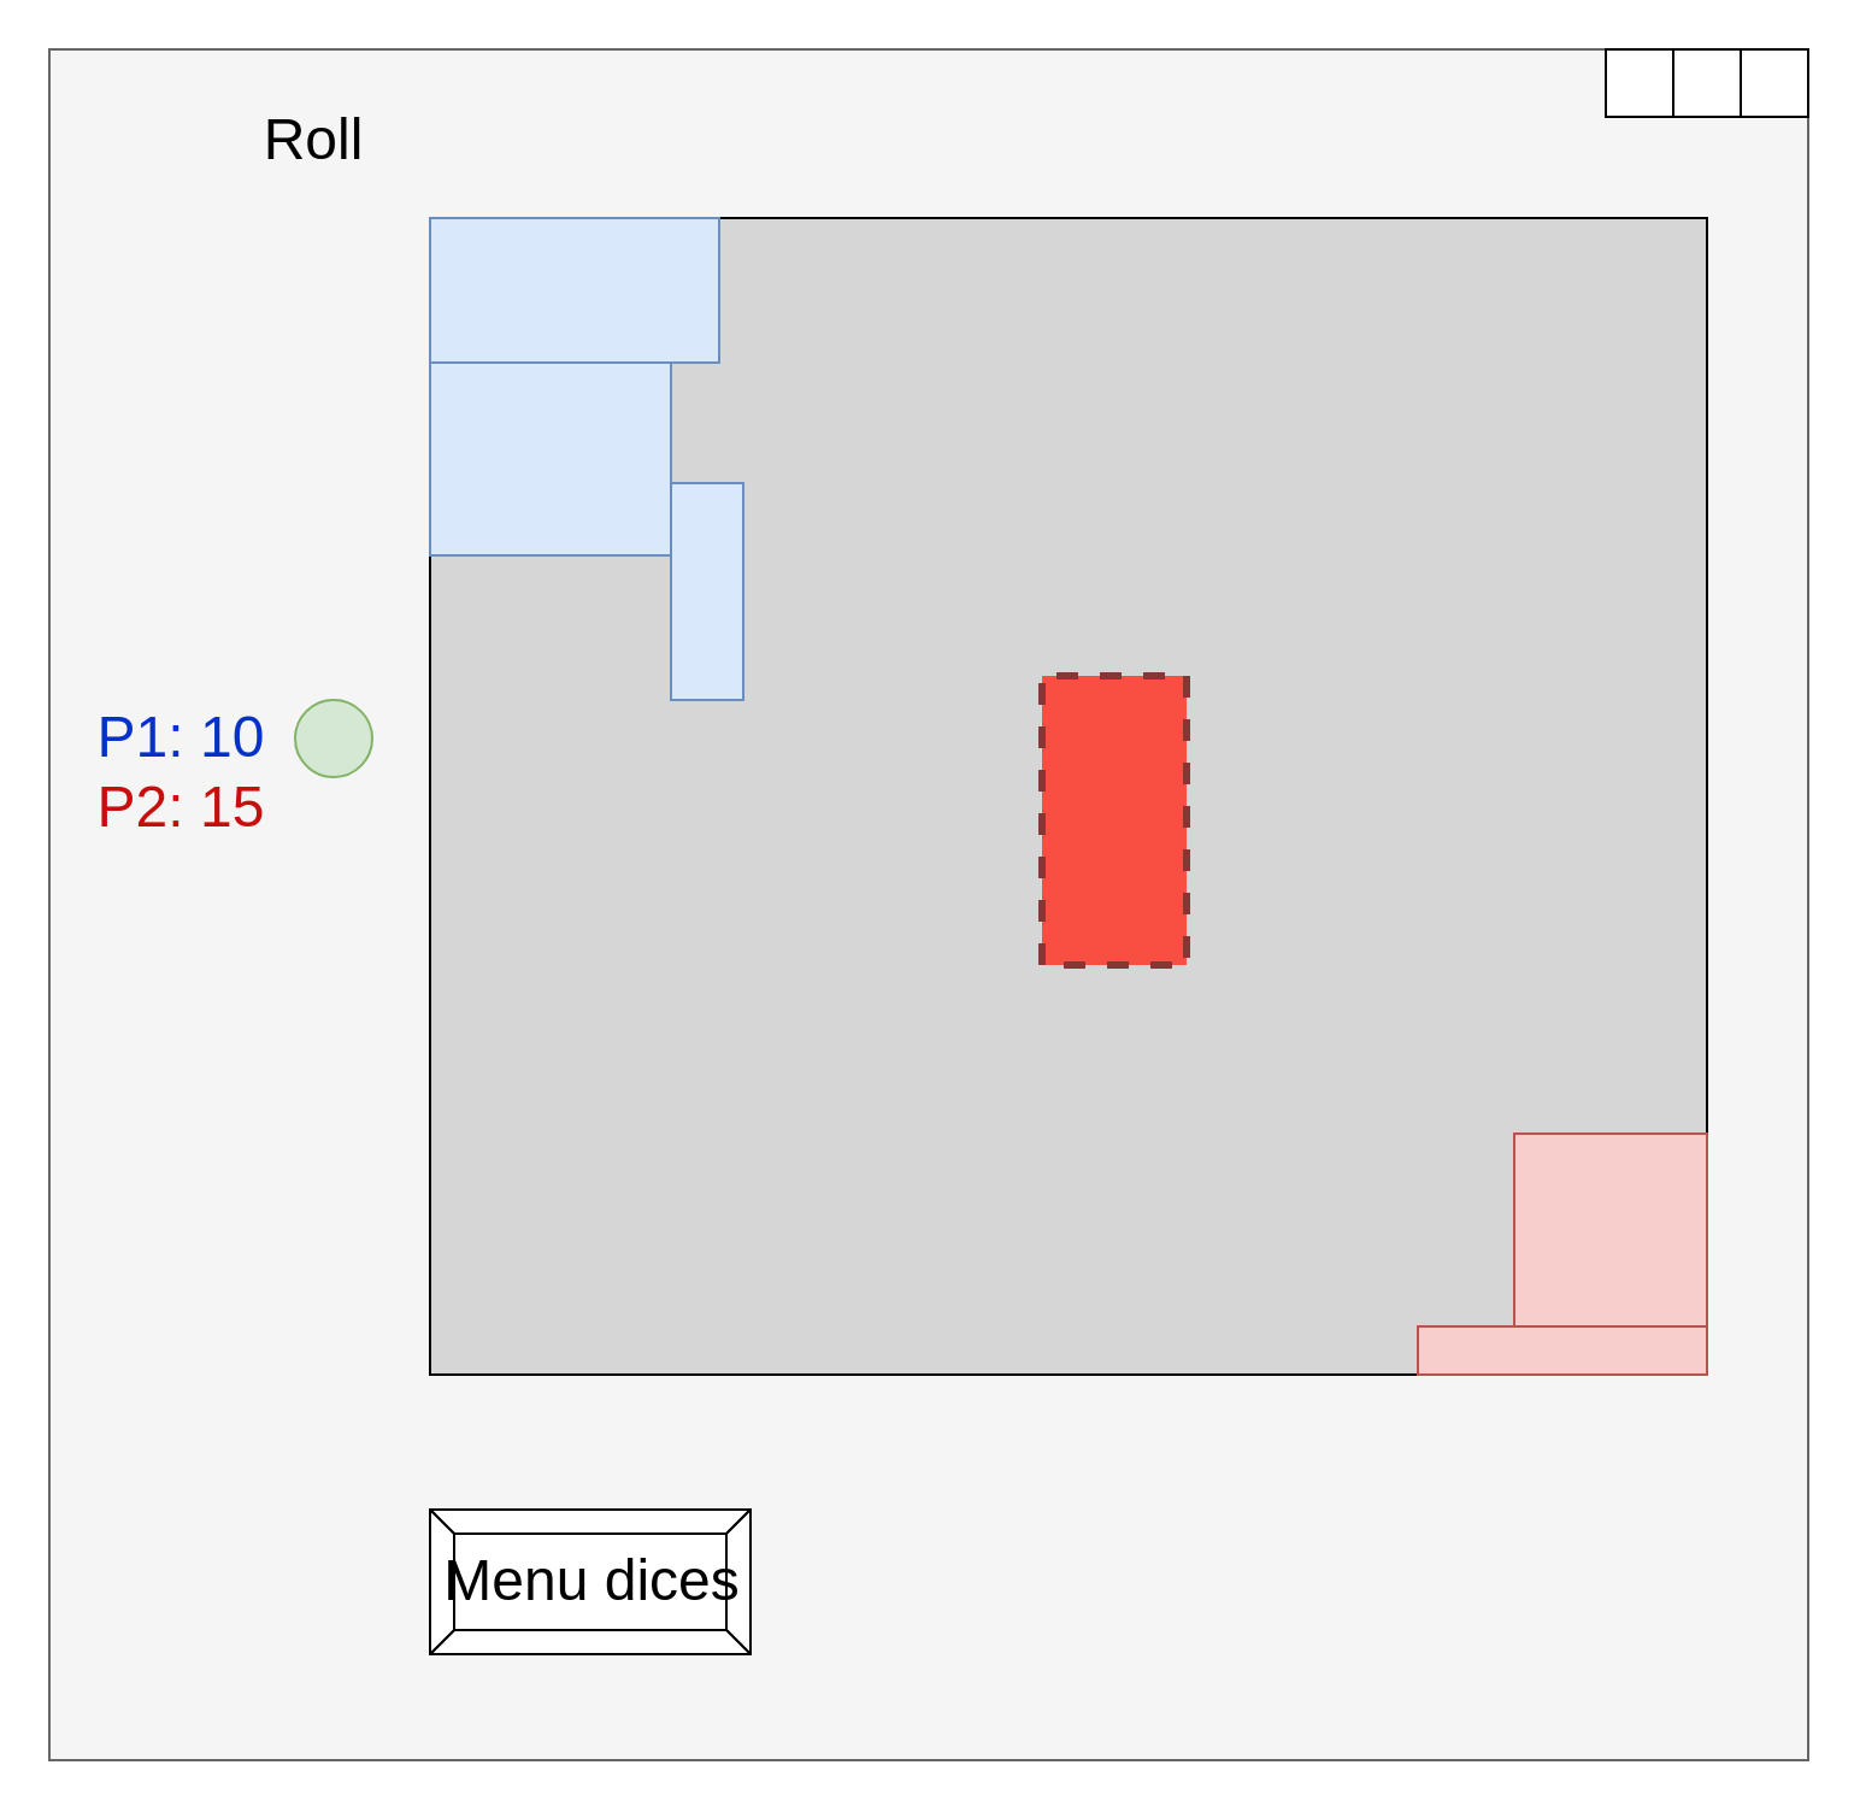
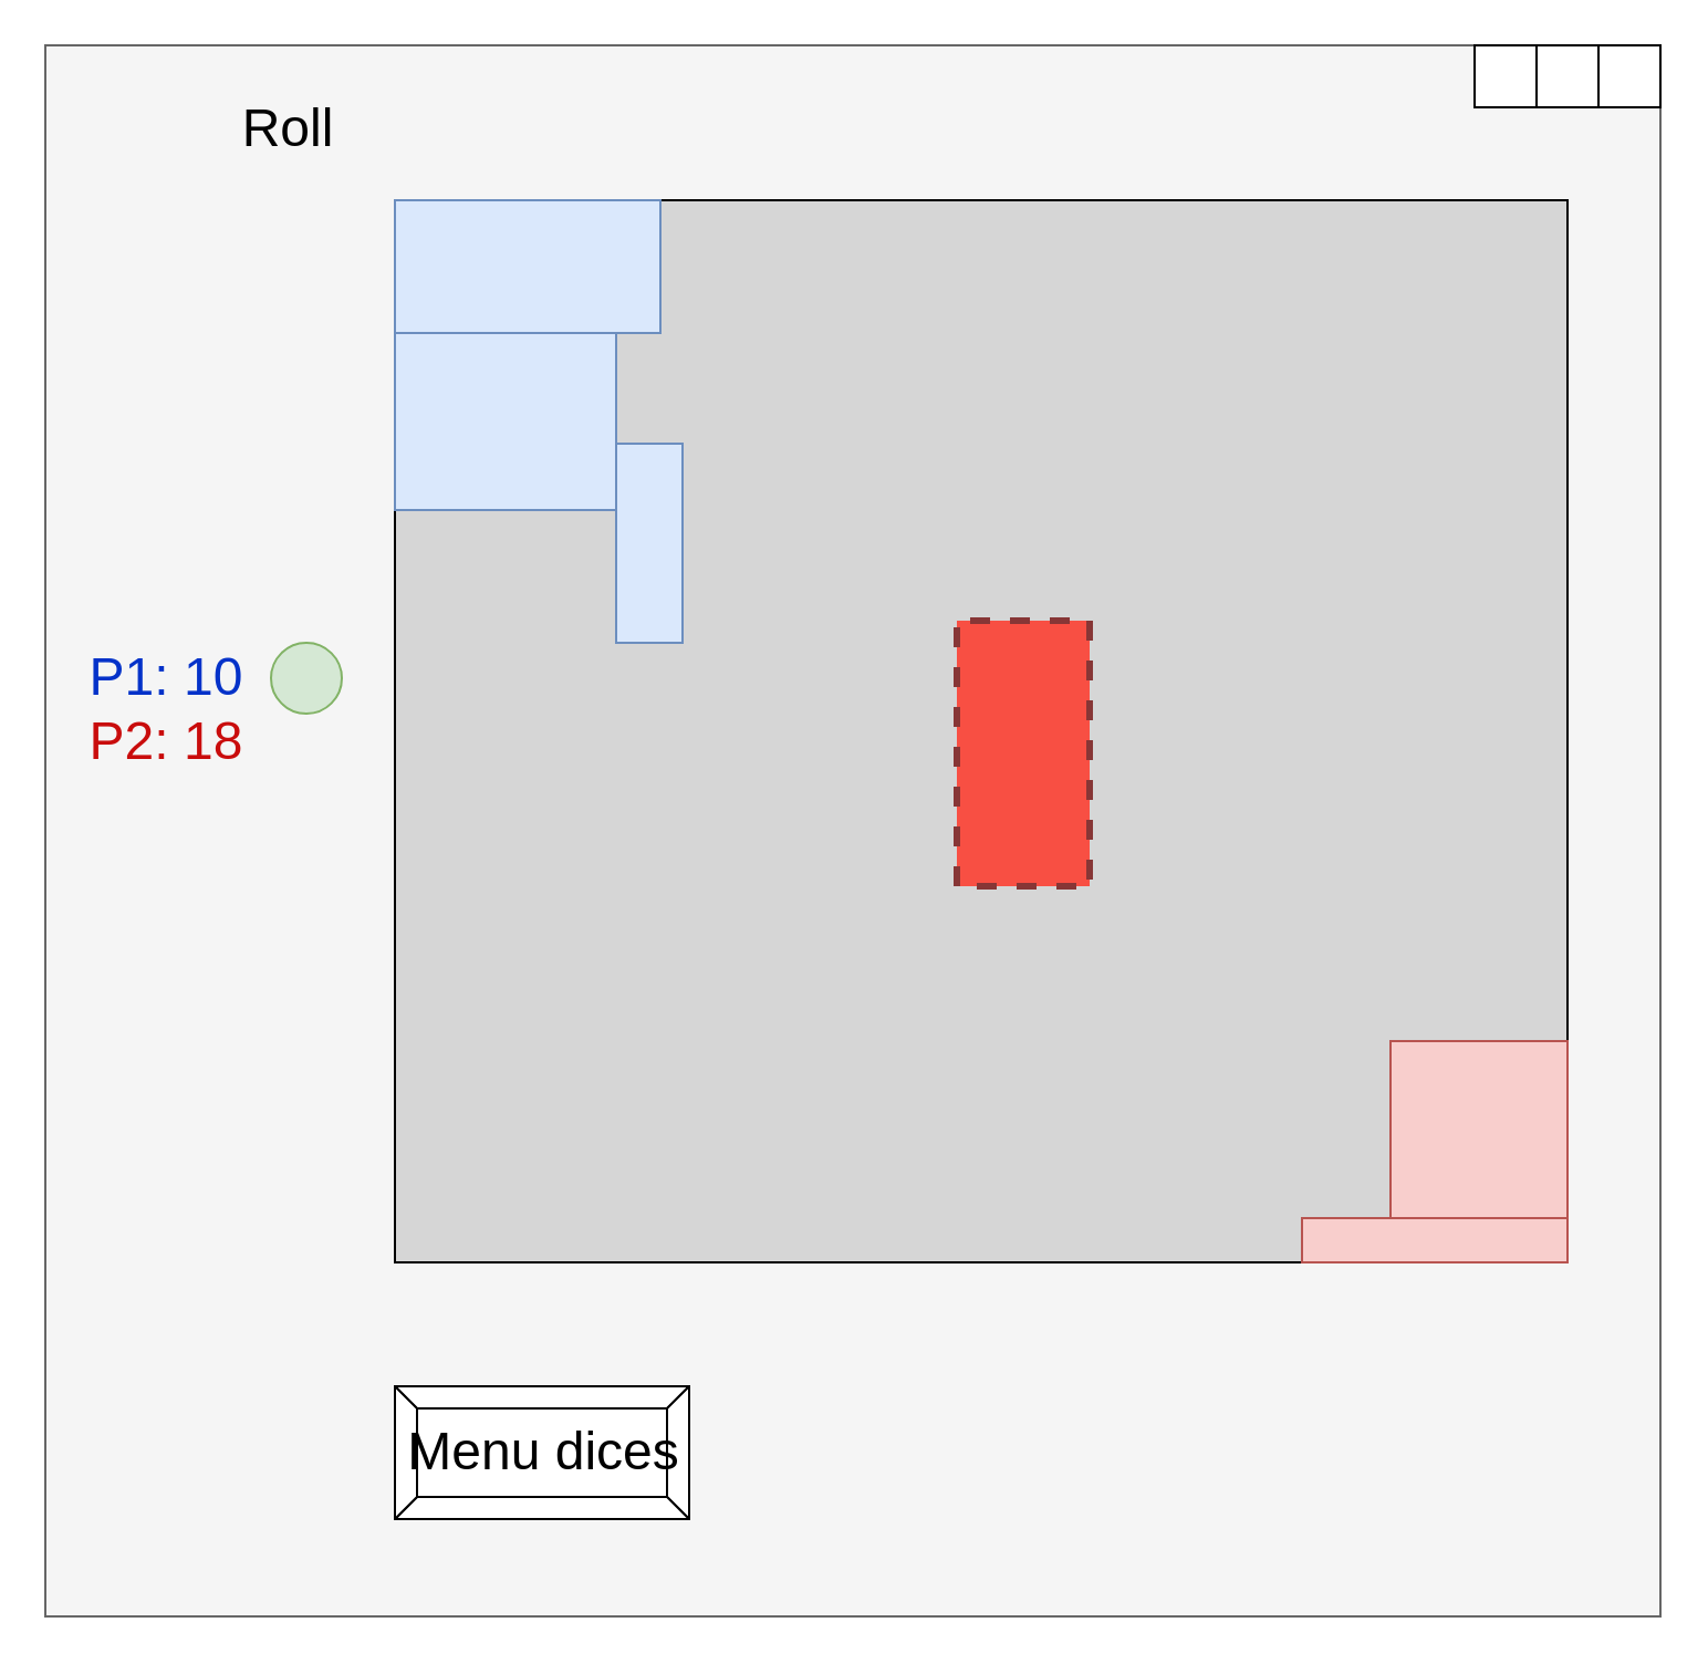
- <mxCell id="15" value="&lt;font color=&quot;#0432c9&quot;&gt;P1: 10&lt;/font&gt;&lt;br&gt;&lt;font color=&quot;#c90c0c&quot;&gt;P2: 15&lt;/font&gt;&lt;br&gt;" style="text;html=1;strokeColor=none;fillColor=none;align=center;verticalAlign=middle;whiteSpace=wrap;rounded=0;fontSize=24;" parent="14" vertex="1"><mxGeometry as="geometry" width="110" height="60" /></mxCell>
+ <mxCell id="15" value="&lt;font color=&quot;#0432c9&quot;&gt;P1: 10&lt;/font&gt;&lt;br&gt;&lt;font color=&quot;#c90c0c&quot;&gt;P2: 18&lt;/font&gt;&lt;br&gt;" style="text;html=1;strokeColor=none;fillColor=none;align=center;verticalAlign=middle;whiteSpace=wrap;rounded=0;fontSize=24;" parent="14" vertex="1"><mxGeometry as="geometry" width="110" height="60" /></mxCell>
